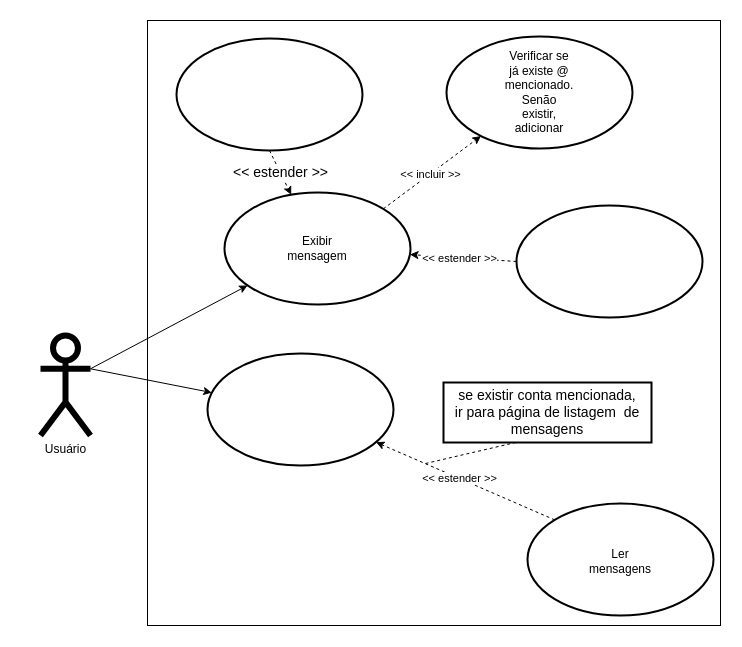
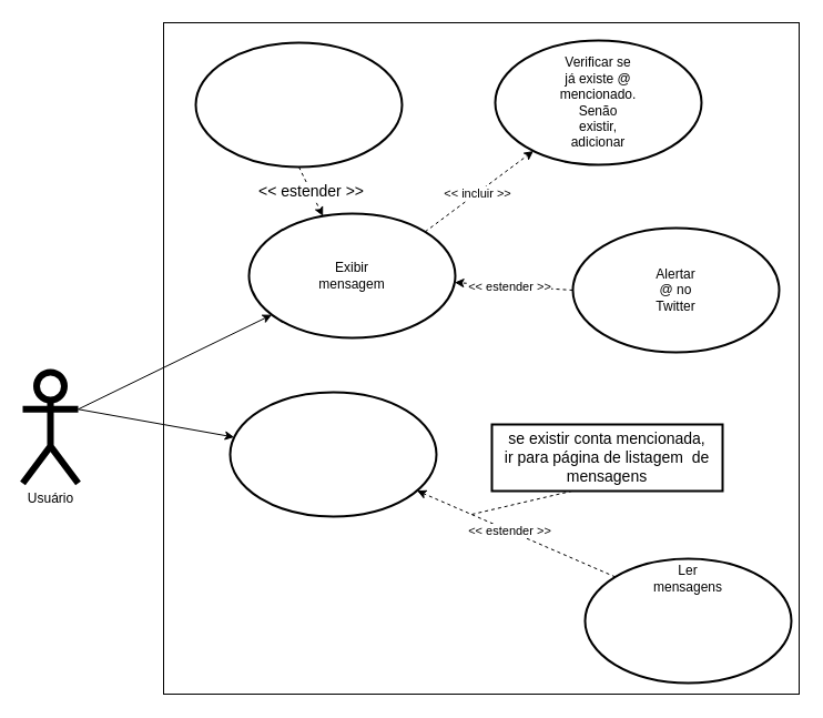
+ <mxCell id="18" value="Alertar @ no Twitter" style="text;html=1;strokeColor=none;fillColor=none;align=center;verticalAlign=middle;whiteSpace=wrap;rounded=0;" parent="1" vertex="1"><mxGeometry x="589" y="247.5" width="40" height="27" as="geometry" /></mxCell>
- <mxCell id="5" value="Usuário" style="shape=umlActor;verticalLabelPosition=bottom;verticalAlign=top;html=1;outlineConnect=0;fillColor=#ffffff;strokeWidth=6;" parent="1" vertex="1"><mxGeometry x="40" y="335" width="50" height="100" as="geometry" /></mxCell>
+ <mxCell id="5" value="Usuário" style="shape=umlActor;verticalLabelPosition=bottom;verticalAlign=top;html=1;outlineConnect=0;fillColor=#ffffff;strokeWidth=6;" parent="1" vertex="1"><mxGeometry x="20" y="335" width="50" height="100" as="geometry" /></mxCell>
- <mxCell id="14" value="Ler mensagens" style="text;html=1;strokeColor=none;fillColor=none;align=center;verticalAlign=middle;whiteSpace=wrap;rounded=0;" parent="1" vertex="1"><mxGeometry x="600" y="551" width="40" height="20" as="geometry" /></mxCell>
+ <mxCell id="14" value="Ler mensagens" style="text;html=1;strokeColor=none;fillColor=none;align=center;verticalAlign=middle;whiteSpace=wrap;rounded=0;" parent="1" vertex="1"><mxGeometry x="600" y="511" width="40" height="20" as="geometry" /></mxCell>
